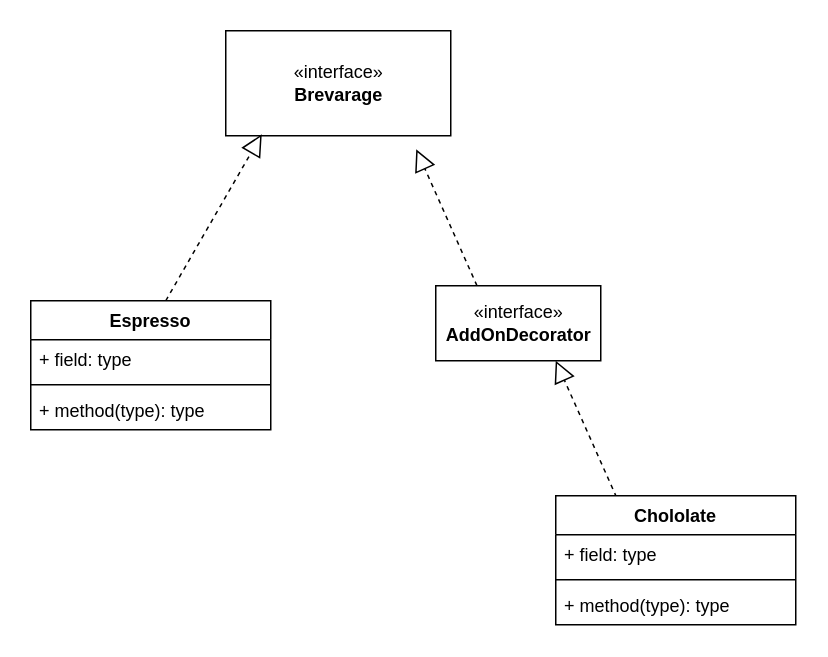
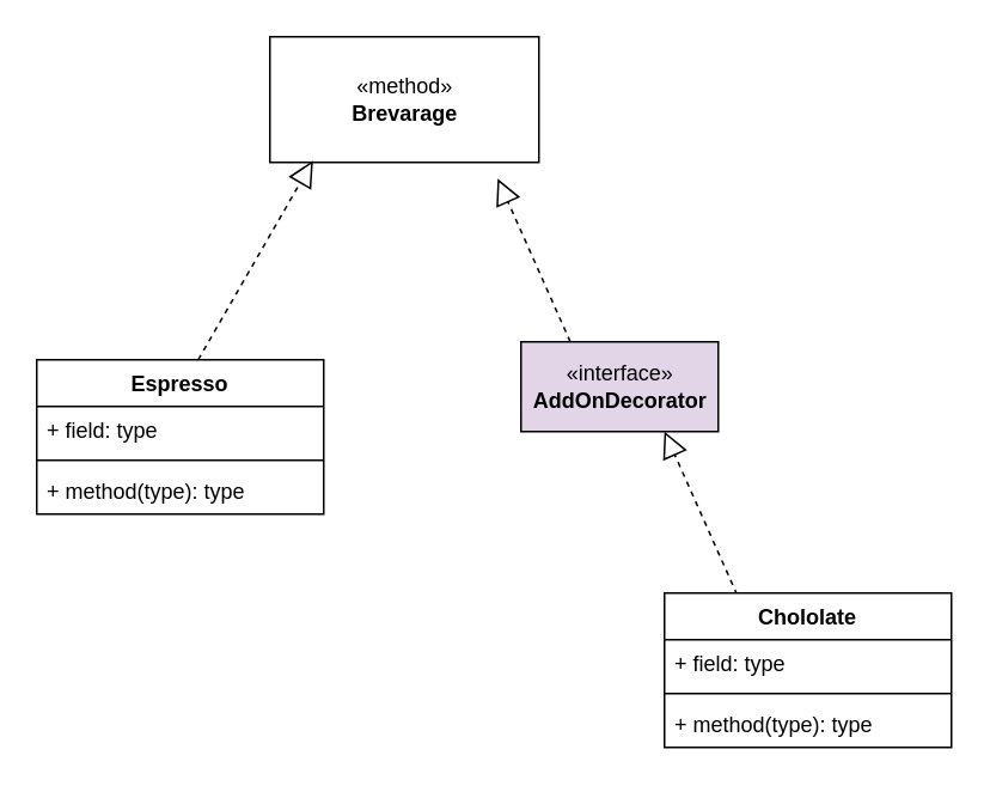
- <mxCell id="2" value="«interface»&lt;br&gt;&lt;b&gt;Brevarage&lt;/b&gt;" style="html=1;" vertex="1" parent="1"><mxGeometry x="150" y="20" width="150" height="70" as="geometry" /></mxCell>
+ <mxCell id="2" value="«method»&lt;br&gt;&lt;b&gt;Brevarage&lt;/b&gt;" style="html=1;" vertex="1" parent="1"><mxGeometry x="150" y="20" width="150" height="70" as="geometry" /></mxCell>
- <mxCell id="8" value="«interface»&lt;br&gt;&lt;b&gt;AddOnDecorator&lt;/b&gt;" style="html=1;" vertex="1" parent="1"><mxGeometry x="290" y="190" width="110" height="50" as="geometry" /></mxCell>
+ <mxCell id="8" value="«interface»&lt;br&gt;&lt;b&gt;AddOnDecorator&lt;/b&gt;" style="html=1;fillColor=#e1d5e7;" vertex="1" parent="1"><mxGeometry x="290" y="190" width="110" height="50" as="geometry" /></mxCell>
